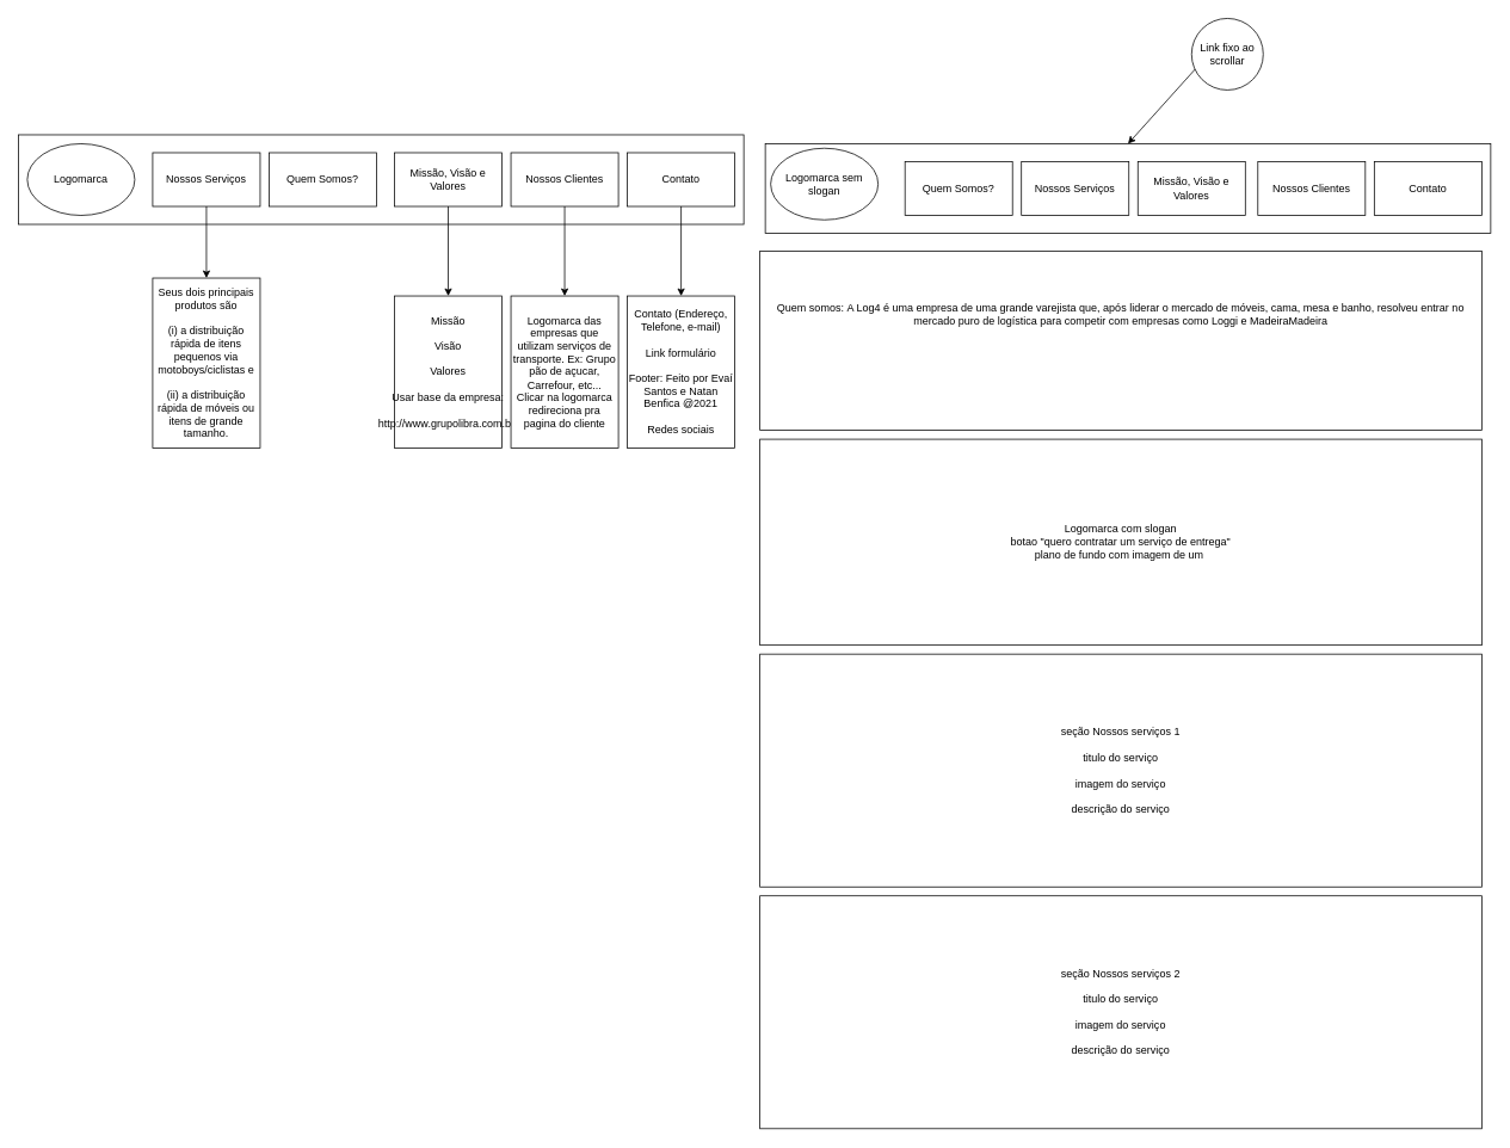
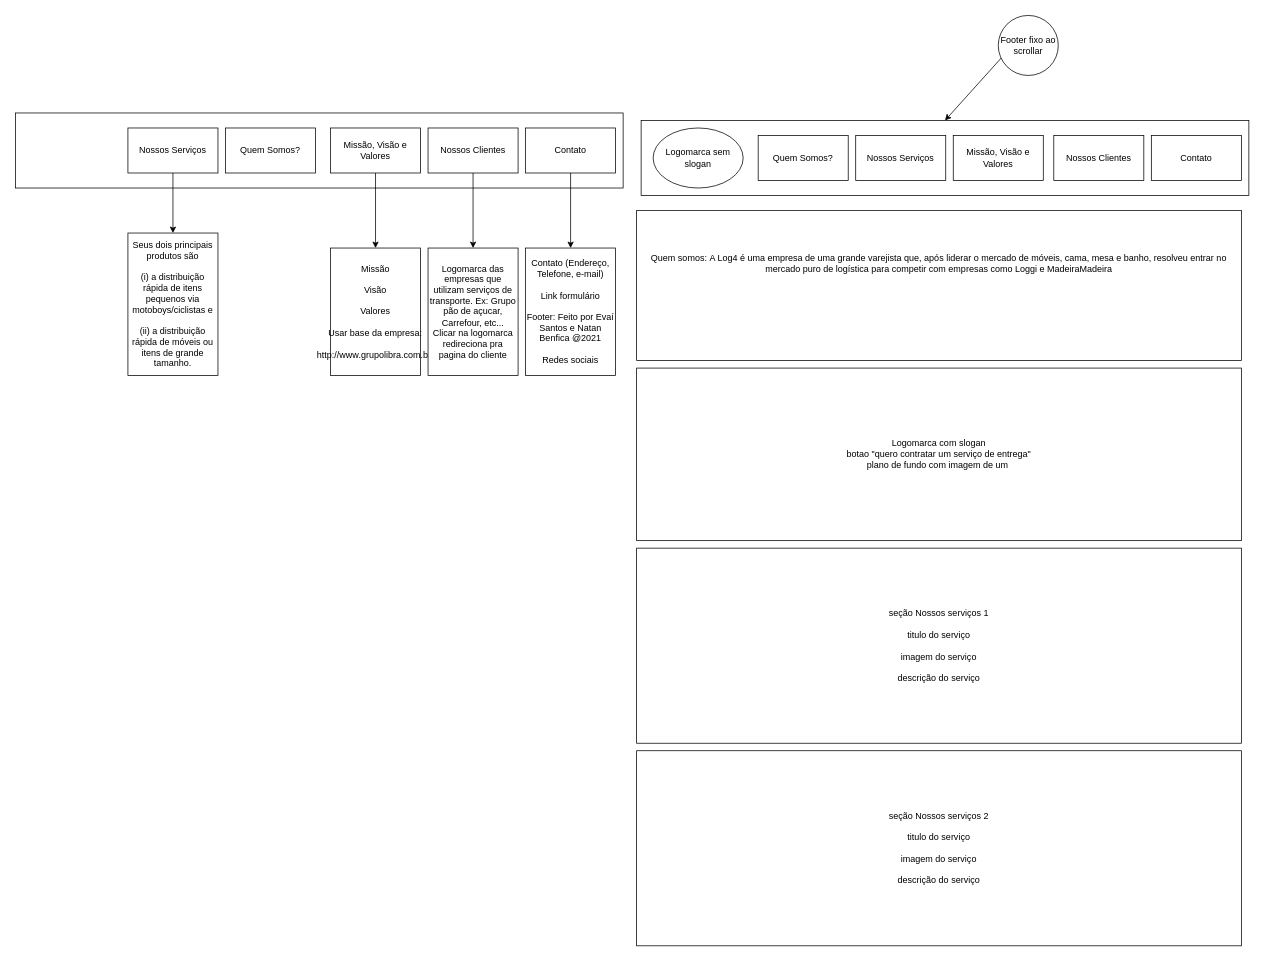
- <mxCell id="28" value="Link fixo ao scrollar" style="ellipse;whiteSpace=wrap;html=1;aspect=fixed;" vertex="1" parent="1"><mxGeometry x="1330" y="20" width="80" height="80" as="geometry" /></mxCell>
+ <mxCell id="28" value="Footer fixo ao scrollar" style="ellipse;whiteSpace=wrap;html=1;aspect=fixed;" vertex="1" parent="1"><mxGeometry x="1330" y="20" width="80" height="80" as="geometry" /></mxCell>
- <mxCell id="9" value="Logomarca" style="ellipse;whiteSpace=wrap;html=1;" vertex="1" parent="1"><mxGeometry x="30" y="160" width="120" height="80" as="geometry" /></mxCell>
- <mxCell id="19" value="Logomarca sem slogan" style="ellipse;whiteSpace=wrap;html=1;" vertex="1" parent="1"><mxGeometry x="860" y="165" width="120" height="80" as="geometry" /></mxCell>
+ <mxCell id="19" value="Logomarca sem slogan" style="ellipse;whiteSpace=wrap;html=1;" vertex="1" parent="1"><mxGeometry x="870" y="170" width="120" height="80" as="geometry" /></mxCell>
